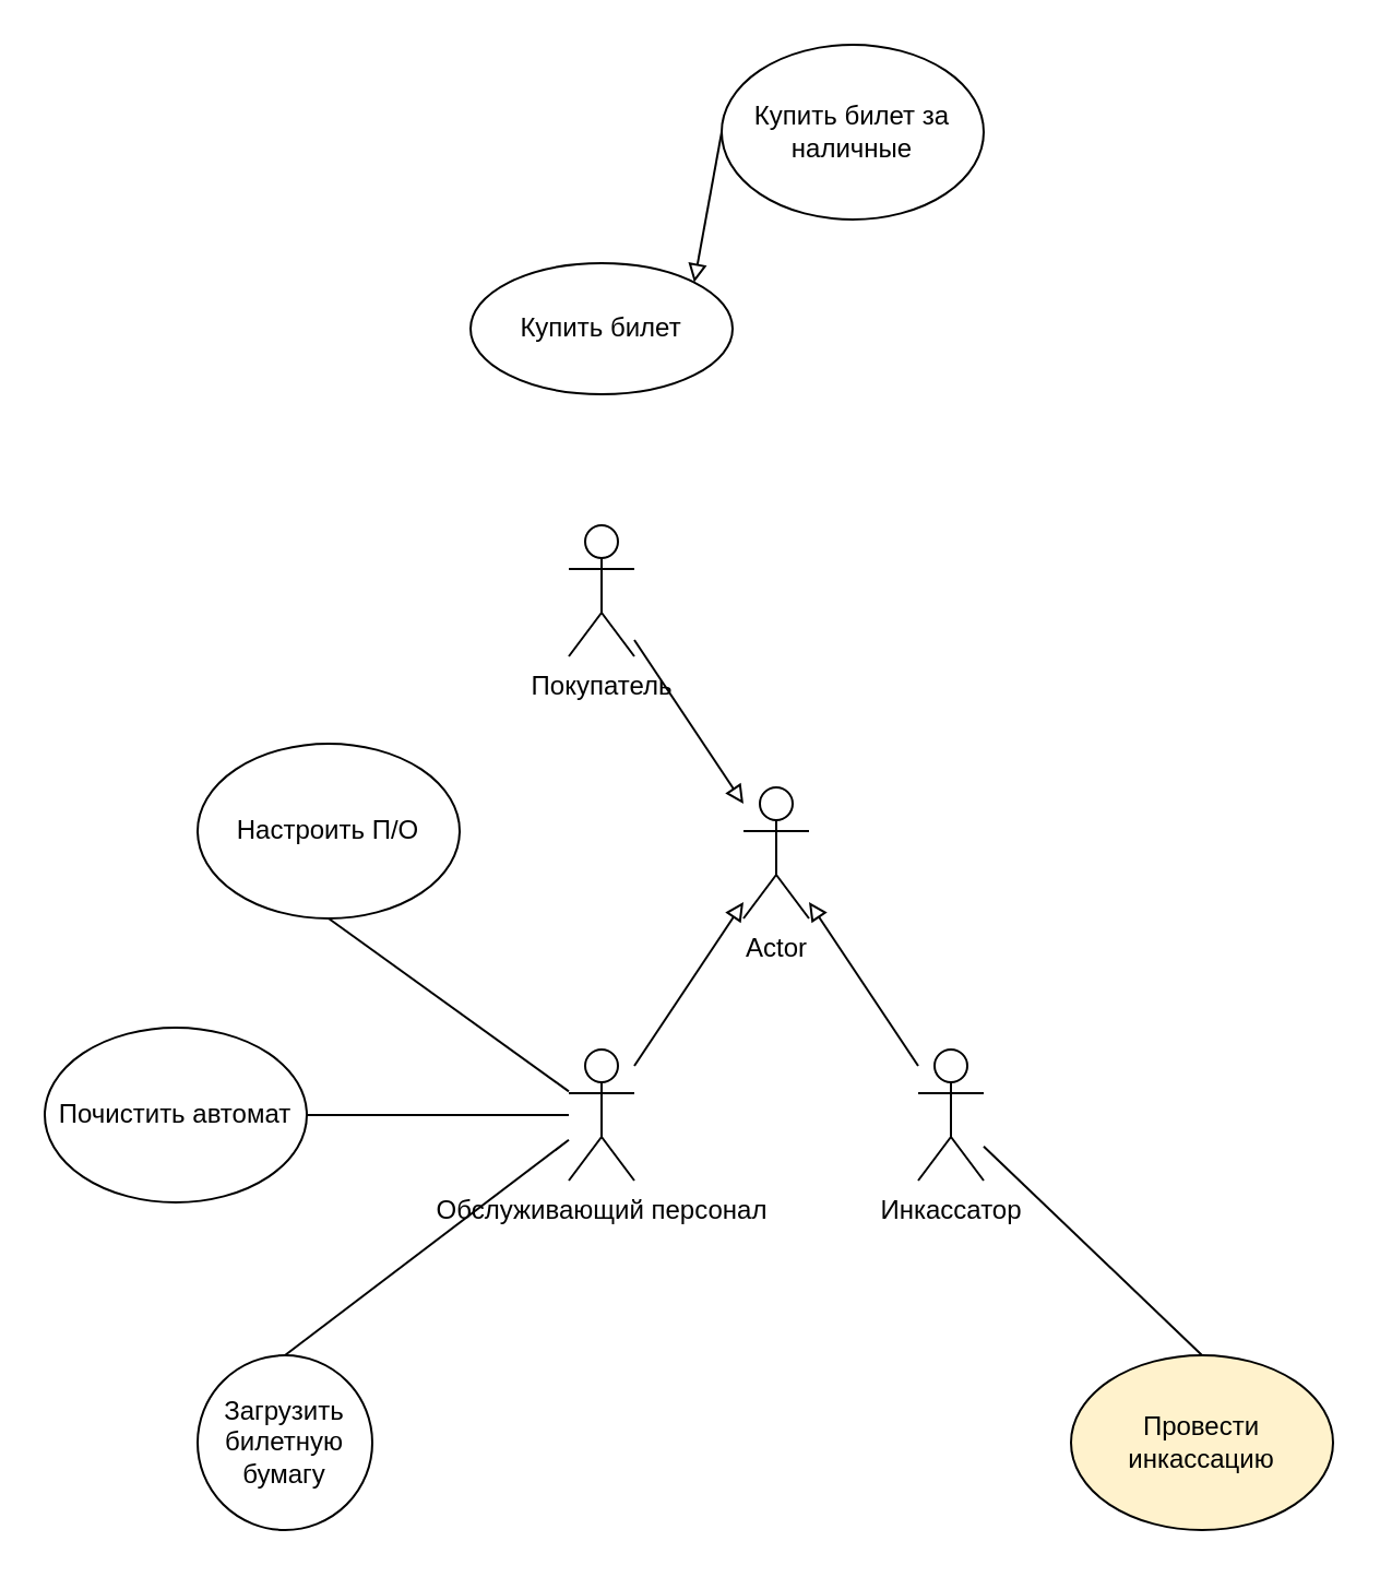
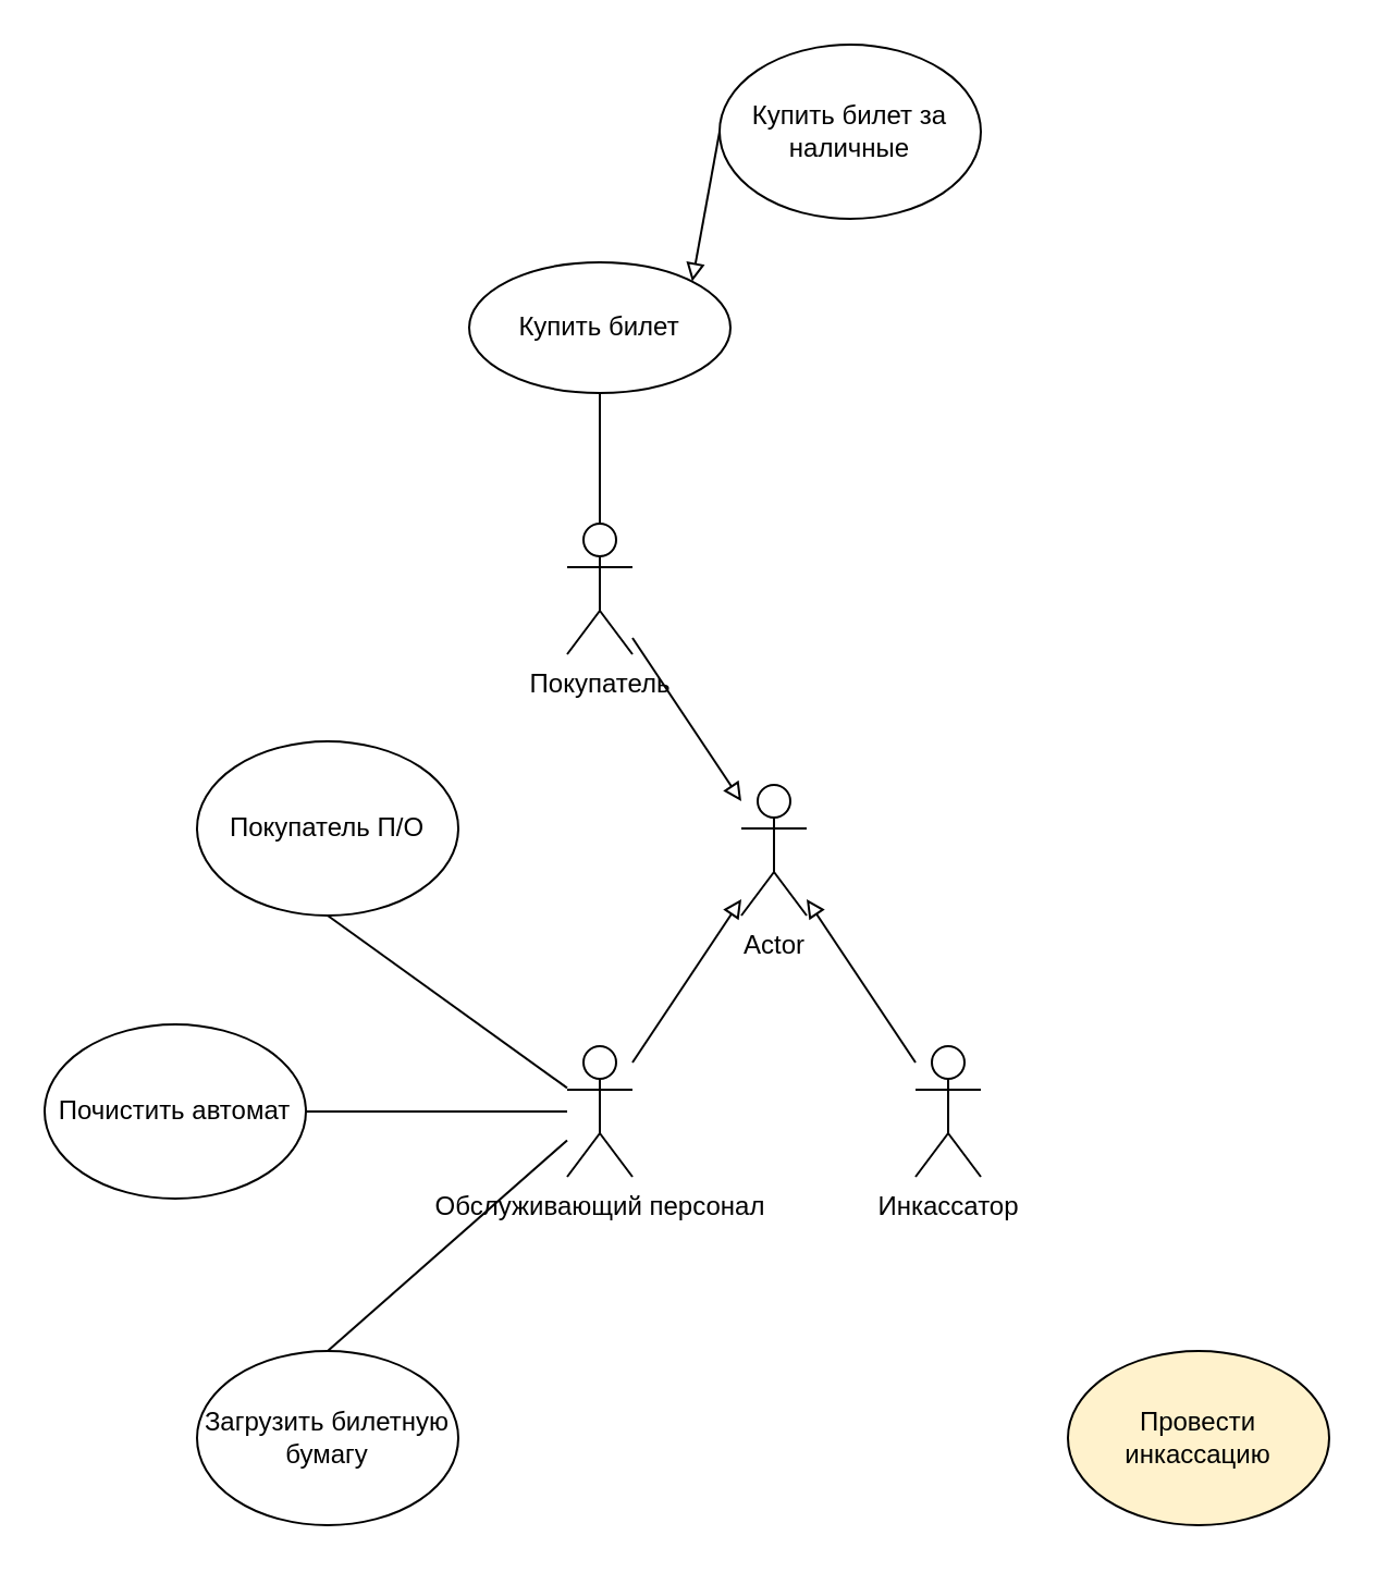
+ <mxCell id="8" value="" style="endArrow=none;html=1;rounded=0;exitX=0.5;exitY=1;exitDx=0;exitDy=0;" edge="1" parent="1" source="7" target="4"><mxGeometry width="50" height="50" relative="1" as="geometry"><mxPoint x="330" y="400" as="sourcePoint" /><mxPoint x="380" y="350" as="targetPoint" /></mxGeometry></mxCell>
- <mxCell id="19" value="Настроить П/О" style="ellipse;whiteSpace=wrap;html=1;labelBackgroundColor=none;labelBorderColor=none;" vertex="1" parent="1"><mxGeometry x="90" y="340" width="120" height="80" as="geometry" /></mxCell>
+ <mxCell id="19" value="Покупатель П/О" style="ellipse;whiteSpace=wrap;html=1;labelBackgroundColor=none;labelBorderColor=none;" vertex="1" parent="1"><mxGeometry x="90" y="340" width="120" height="80" as="geometry" /></mxCell>
- <mxCell id="18" value="" style="endArrow=none;html=1;rounded=0;entryX=0.5;entryY=0;entryDx=0;entryDy=0;" edge="1" parent="1" source="2" target="17"><mxGeometry width="50" height="50" relative="1" as="geometry"><mxPoint x="270" y="533.2" as="sourcePoint" /><mxPoint x="160" y="630" as="targetPoint" /></mxGeometry></mxCell>
- <mxCell id="13" value="Загрузить билетную бумагу" style="ellipse;whiteSpace=wrap;html=1;labelBackgroundColor=none;labelBorderColor=none;" vertex="1" parent="1"><mxGeometry x="90" y="620" width="80" height="80" as="geometry" /></mxCell>
+ <mxCell id="13" value="Загрузить билетную бумагу" style="ellipse;whiteSpace=wrap;html=1;labelBackgroundColor=none;labelBorderColor=none;" vertex="1" parent="1"><mxGeometry x="90" y="620" width="120" height="80" as="geometry" /></mxCell>
